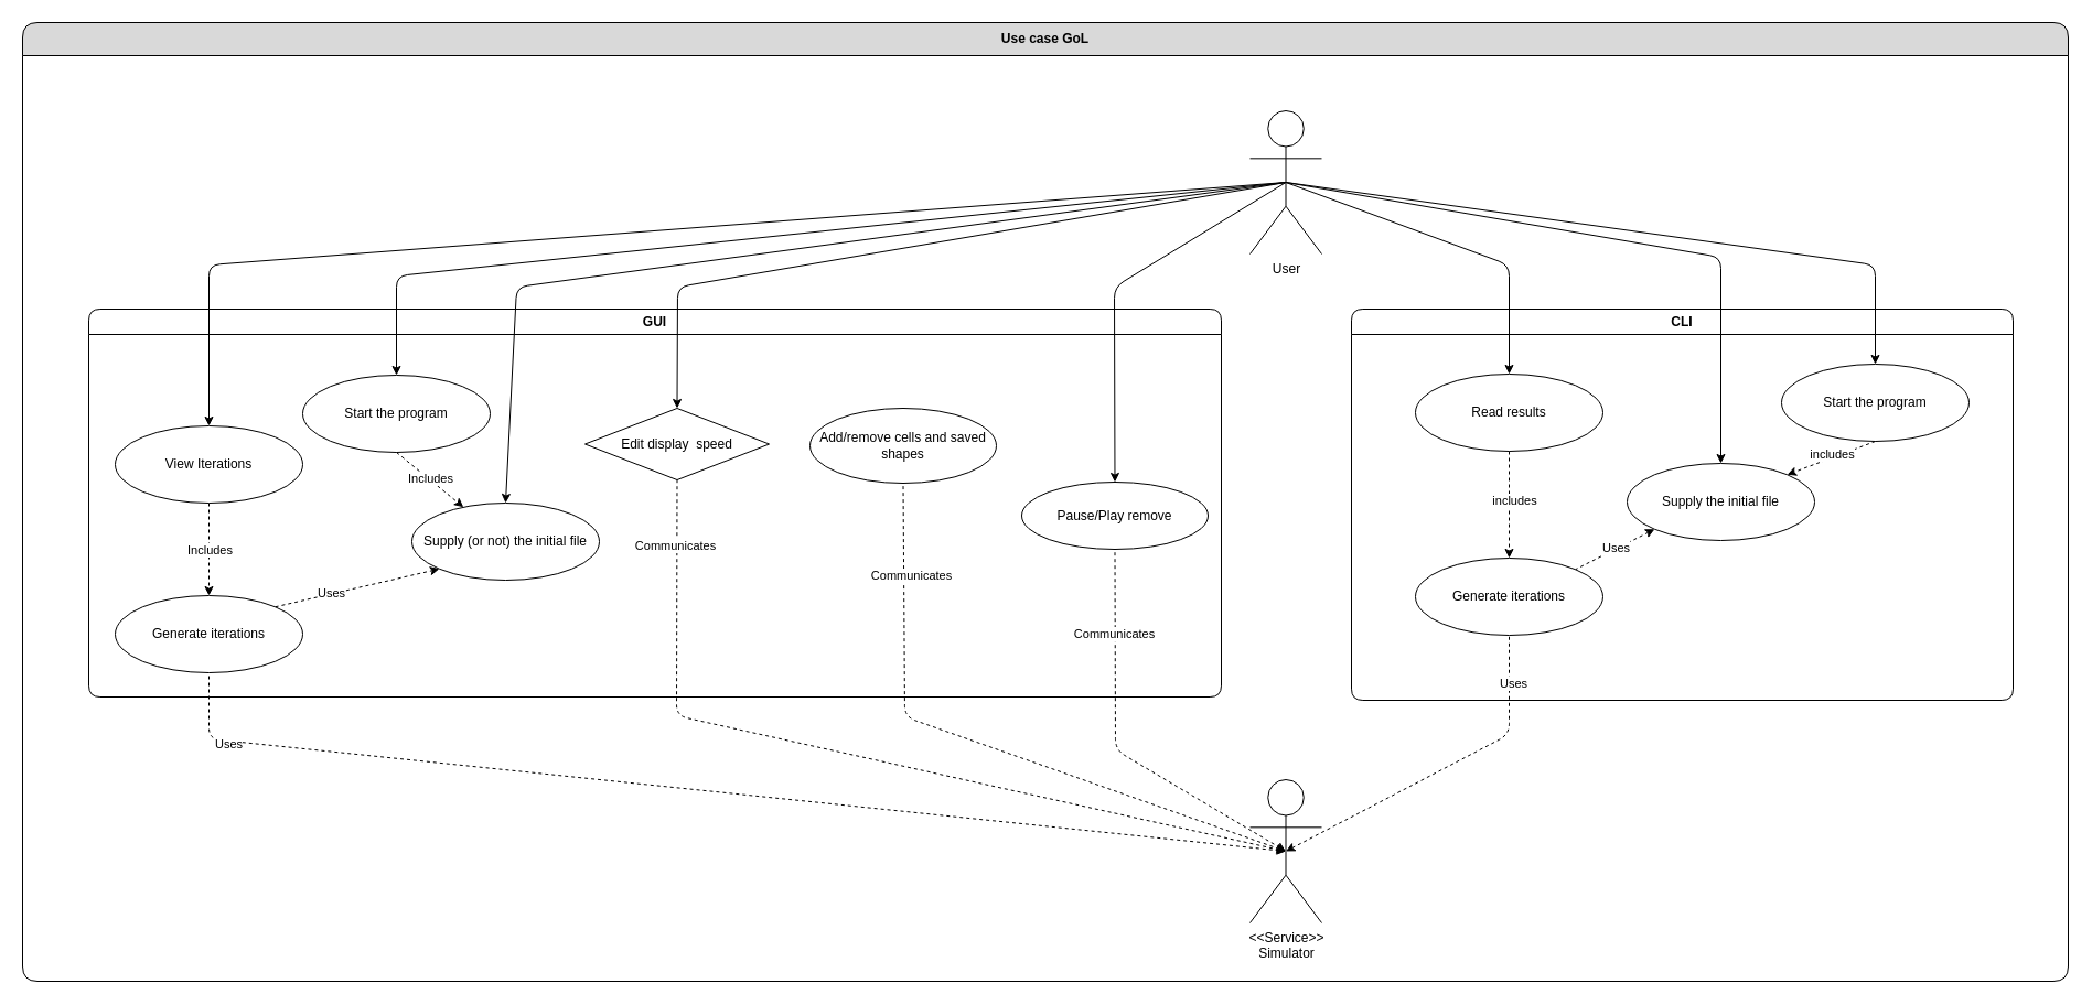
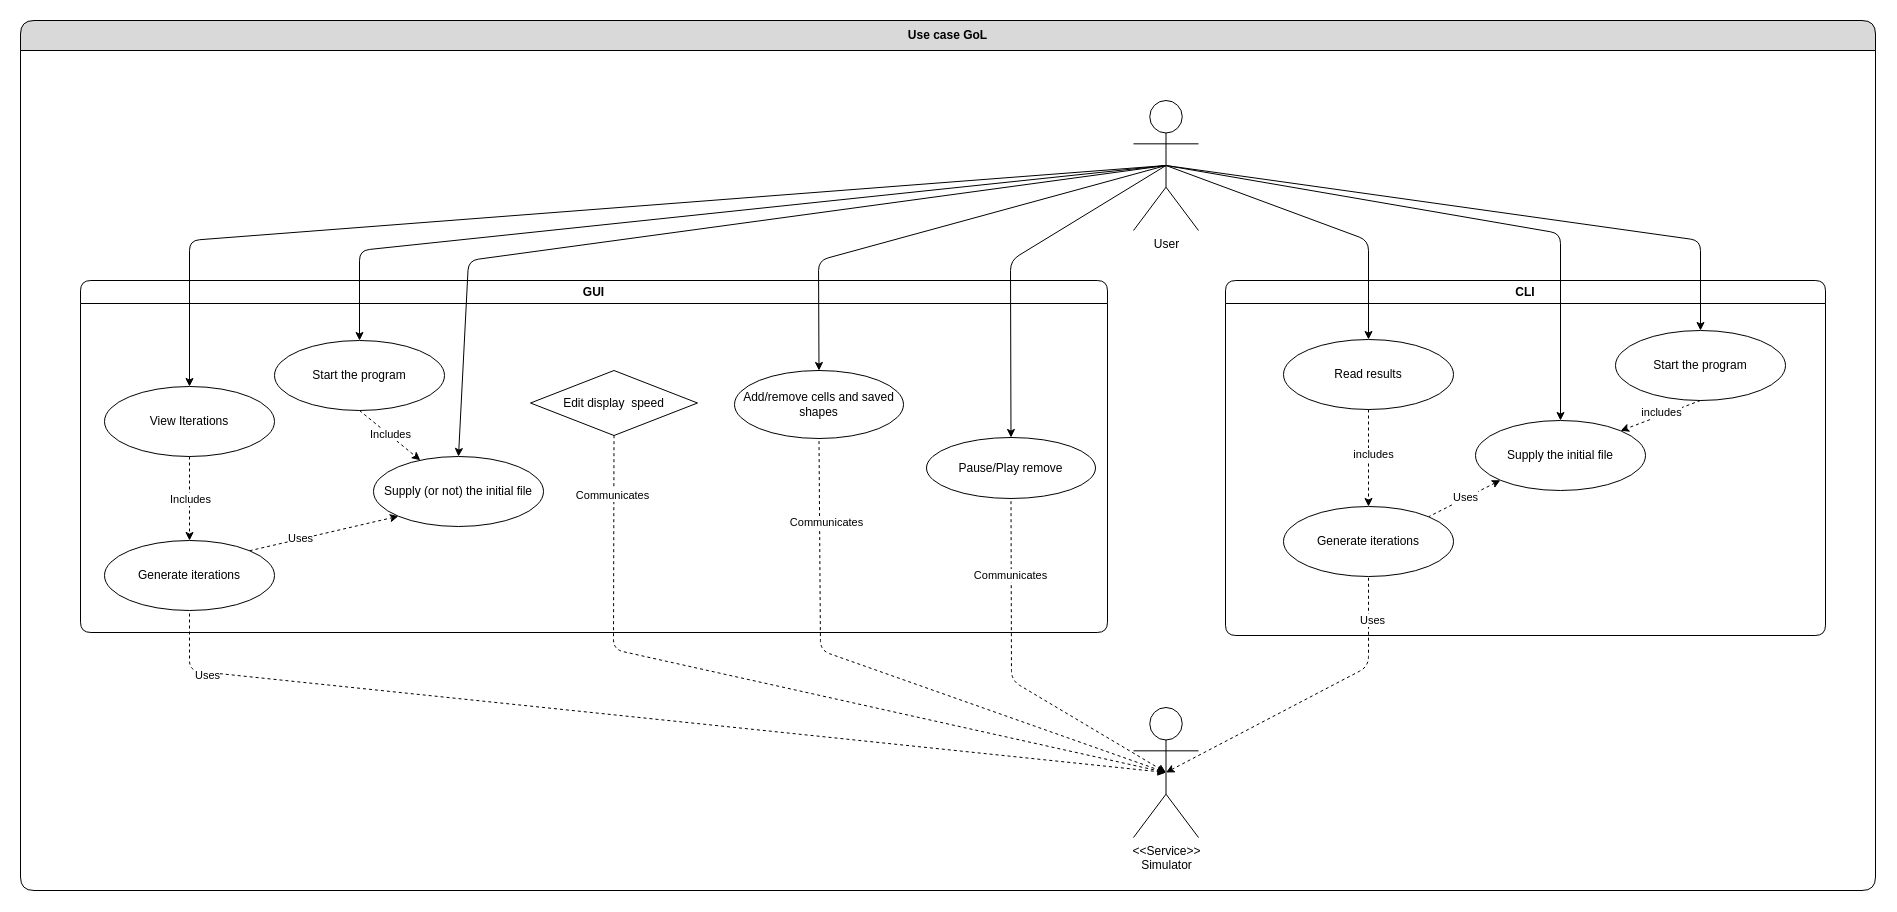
- <mxCell id="38" value="" style="endArrow=classic;html=1;rounded=1;exitX=0.5;exitY=0.5;exitDx=0;exitDy=0;exitPerimeter=0;entryX=0.5;entryY=0;entryDx=0;entryDy=0;" parent="2" source="3" target="22" edge="1"><mxGeometry width="50" height="50" relative="1" as="geometry"><mxPoint x="1156" y="155" as="sourcePoint" /><mxPoint x="840" y="360" as="targetPoint" /><Array as="points"><mxPoint x="594" y="240" /></Array></mxGeometry></mxCell>
+ <mxCell id="36" value="" style="endArrow=classic;html=1;rounded=1;exitX=0.5;exitY=0.5;exitDx=0;exitDy=0;exitPerimeter=0;entryX=0.5;entryY=0;entryDx=0;entryDy=0;" parent="2" source="3" target="20" edge="1"><mxGeometry width="50" height="50" relative="1" as="geometry"><mxPoint x="858" y="589" as="sourcePoint" /><mxPoint x="908" y="539" as="targetPoint" /><Array as="points"><mxPoint x="798" y="240" /></Array></mxGeometry></mxCell>
